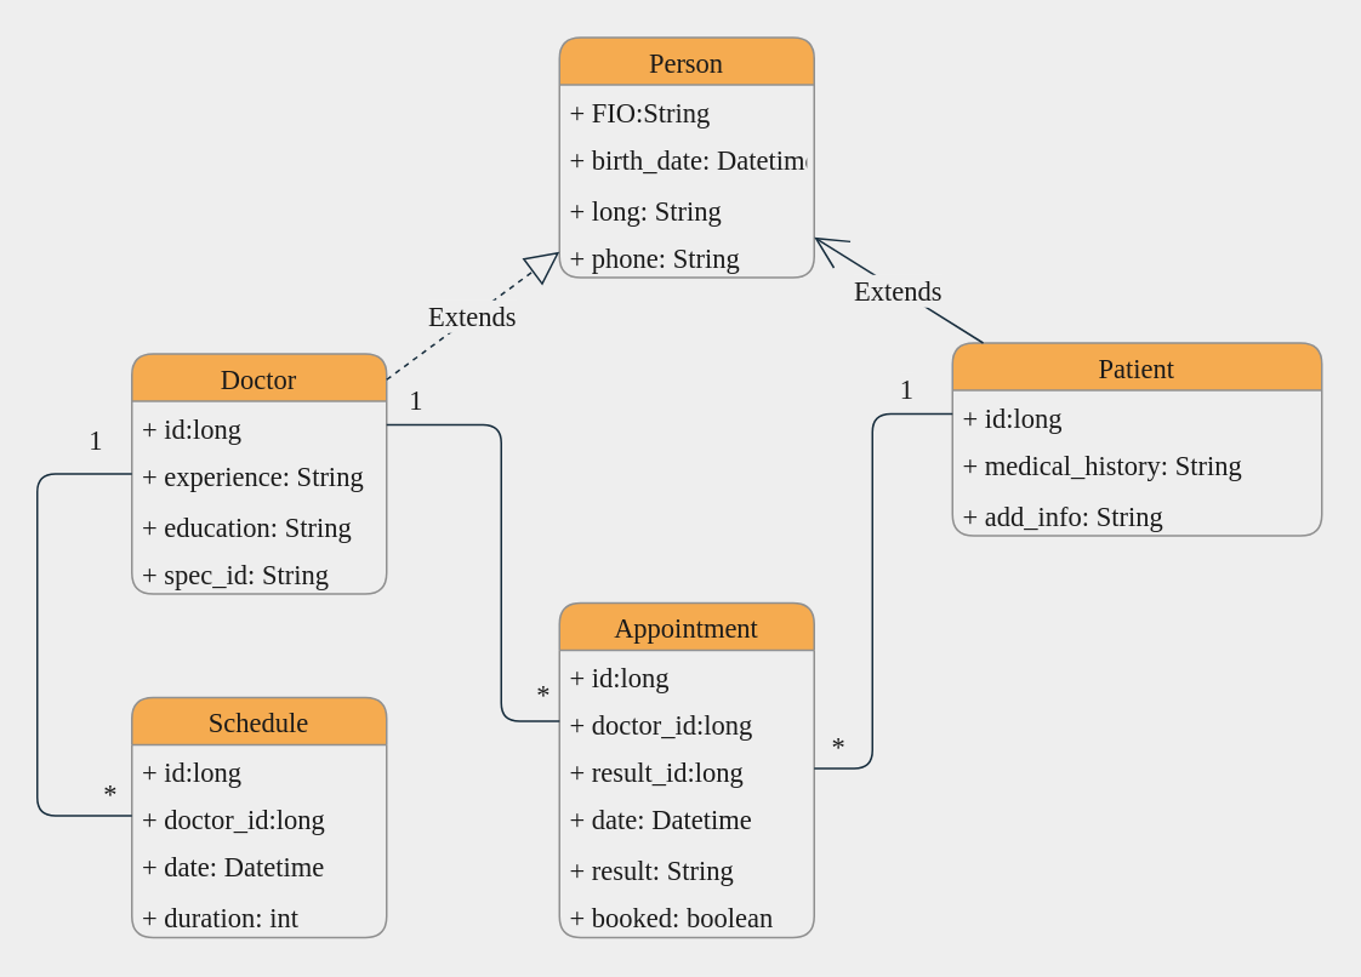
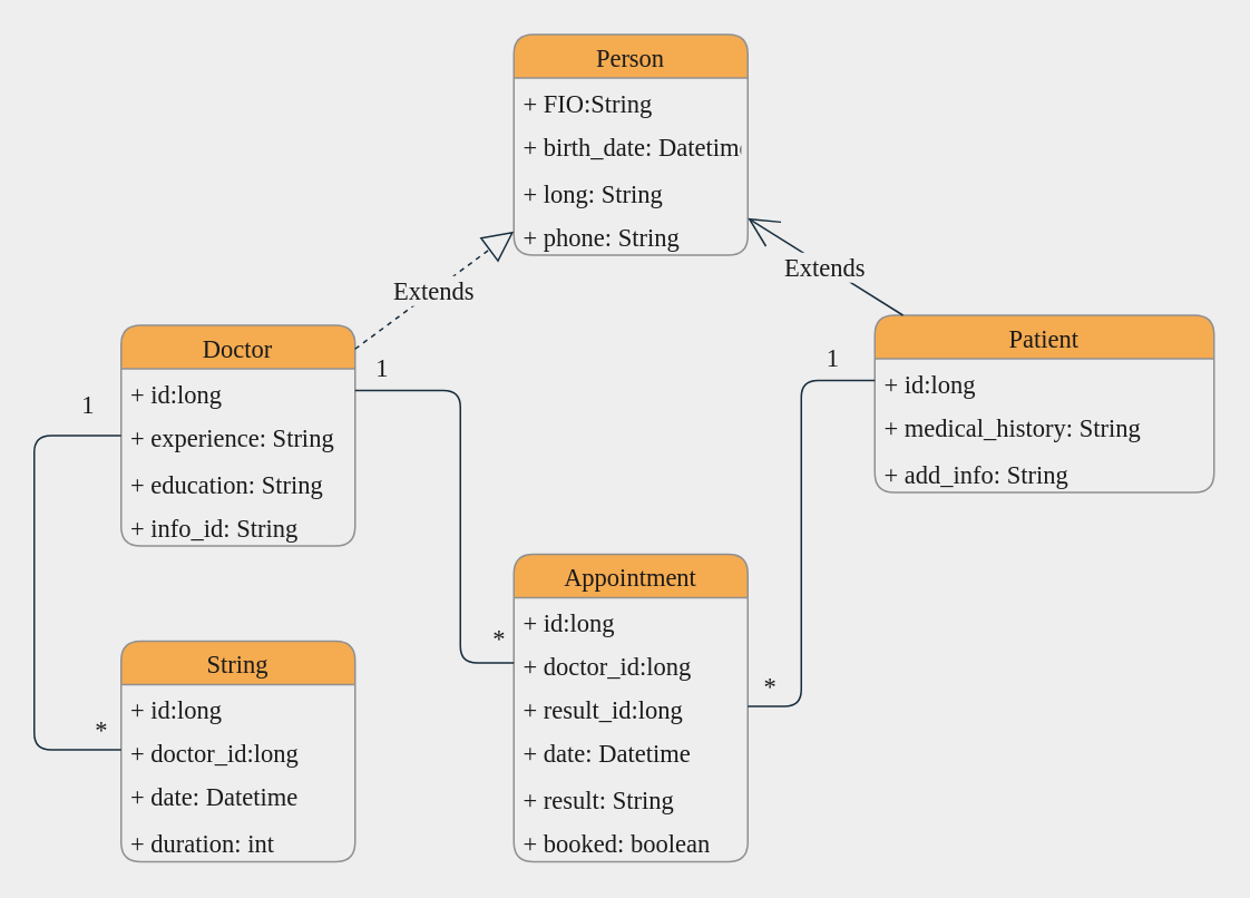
- <mxCell id="11" value="+ spec_id: String" style="text;strokeColor=none;fillColor=none;align=left;verticalAlign=top;spacingLeft=4;spacingRight=4;overflow=hidden;rotatable=0;points=[[0,0.5],[1,0.5]];portConstraint=eastwest;fontColor=#1A1A1A;rounded=1;fontFamily=Times New Roman;fontSize=15;" parent="7" vertex="1"><mxGeometry y="106" width="140" height="26" as="geometry" /></mxCell>
+ <mxCell id="11" value="+ info_id: String" style="text;strokeColor=none;fillColor=none;align=left;verticalAlign=top;spacingLeft=4;spacingRight=4;overflow=hidden;rotatable=0;points=[[0,0.5],[1,0.5]];portConstraint=eastwest;fontColor=#1A1A1A;rounded=1;fontFamily=Times New Roman;fontSize=15;" parent="7" vertex="1"><mxGeometry y="106" width="140" height="26" as="geometry" /></mxCell>
- <mxCell id="18" value="Schedule" style="swimlane;fontStyle=0;childLayout=stackLayout;horizontal=1;startSize=26;fillColor=#F5AB50;horizontalStack=0;resizeParent=1;resizeParentMax=0;resizeLast=0;collapsible=1;marginBottom=0;strokeColor=#909090;fontColor=#1A1A1A;rounded=1;fontFamily=Times New Roman;fontSize=15;" parent="1" vertex="1"><mxGeometry x="72" y="383" width="140" height="132" as="geometry" /></mxCell>
+ <mxCell id="18" value="String" style="swimlane;fontStyle=0;childLayout=stackLayout;horizontal=1;startSize=26;fillColor=#F5AB50;horizontalStack=0;resizeParent=1;resizeParentMax=0;resizeLast=0;collapsible=1;marginBottom=0;strokeColor=#909090;fontColor=#1A1A1A;rounded=1;fontFamily=Times New Roman;fontSize=15;" parent="1" vertex="1"><mxGeometry x="72" y="383" width="140" height="132" as="geometry" /></mxCell>
